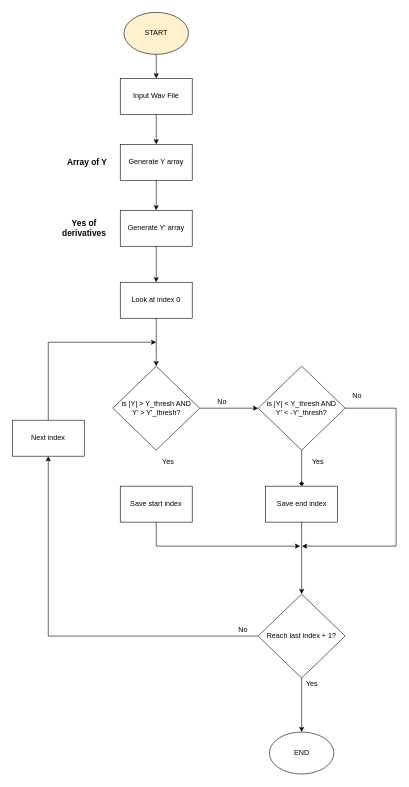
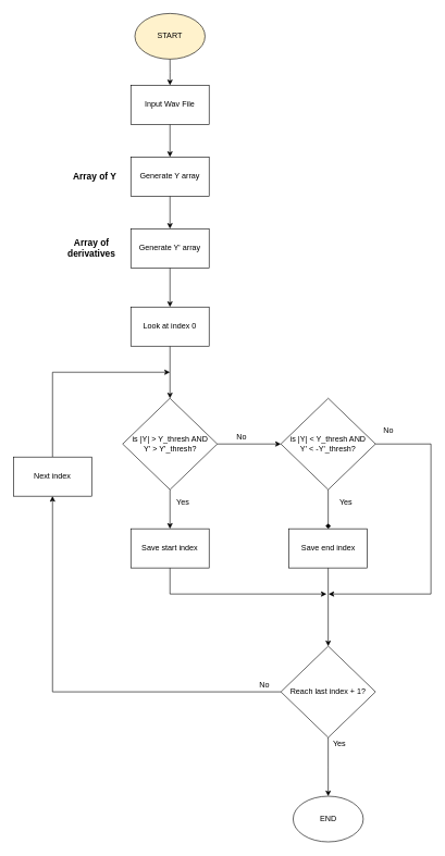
- <mxCell id="9" value="&lt;b&gt;&lt;font style=&quot;font-size: 14px&quot;&gt;Yes of derivatives&lt;/font&gt;&lt;/b&gt;" style="text;html=1;strokeColor=none;fillColor=none;align=center;verticalAlign=middle;whiteSpace=wrap;rounded=0;" parent="1" vertex="1"><mxGeometry x="90" y="370" width="100" height="20" as="geometry" /></mxCell>
+ <mxCell id="9" value="&lt;b&gt;&lt;font style=&quot;font-size: 14px&quot;&gt;Array of derivatives&lt;/font&gt;&lt;/b&gt;" style="text;html=1;strokeColor=none;fillColor=none;align=center;verticalAlign=middle;whiteSpace=wrap;rounded=0;" parent="1" vertex="1"><mxGeometry x="90" y="370" width="100" height="20" as="geometry" /></mxCell>
+ <mxCell id="13" value="" style="edgeStyle=orthogonalEdgeStyle;rounded=0;orthogonalLoop=1;jettySize=auto;html=1;" parent="1" source="14" target="20" edge="1"><mxGeometry relative="1" as="geometry" /></mxCell>
